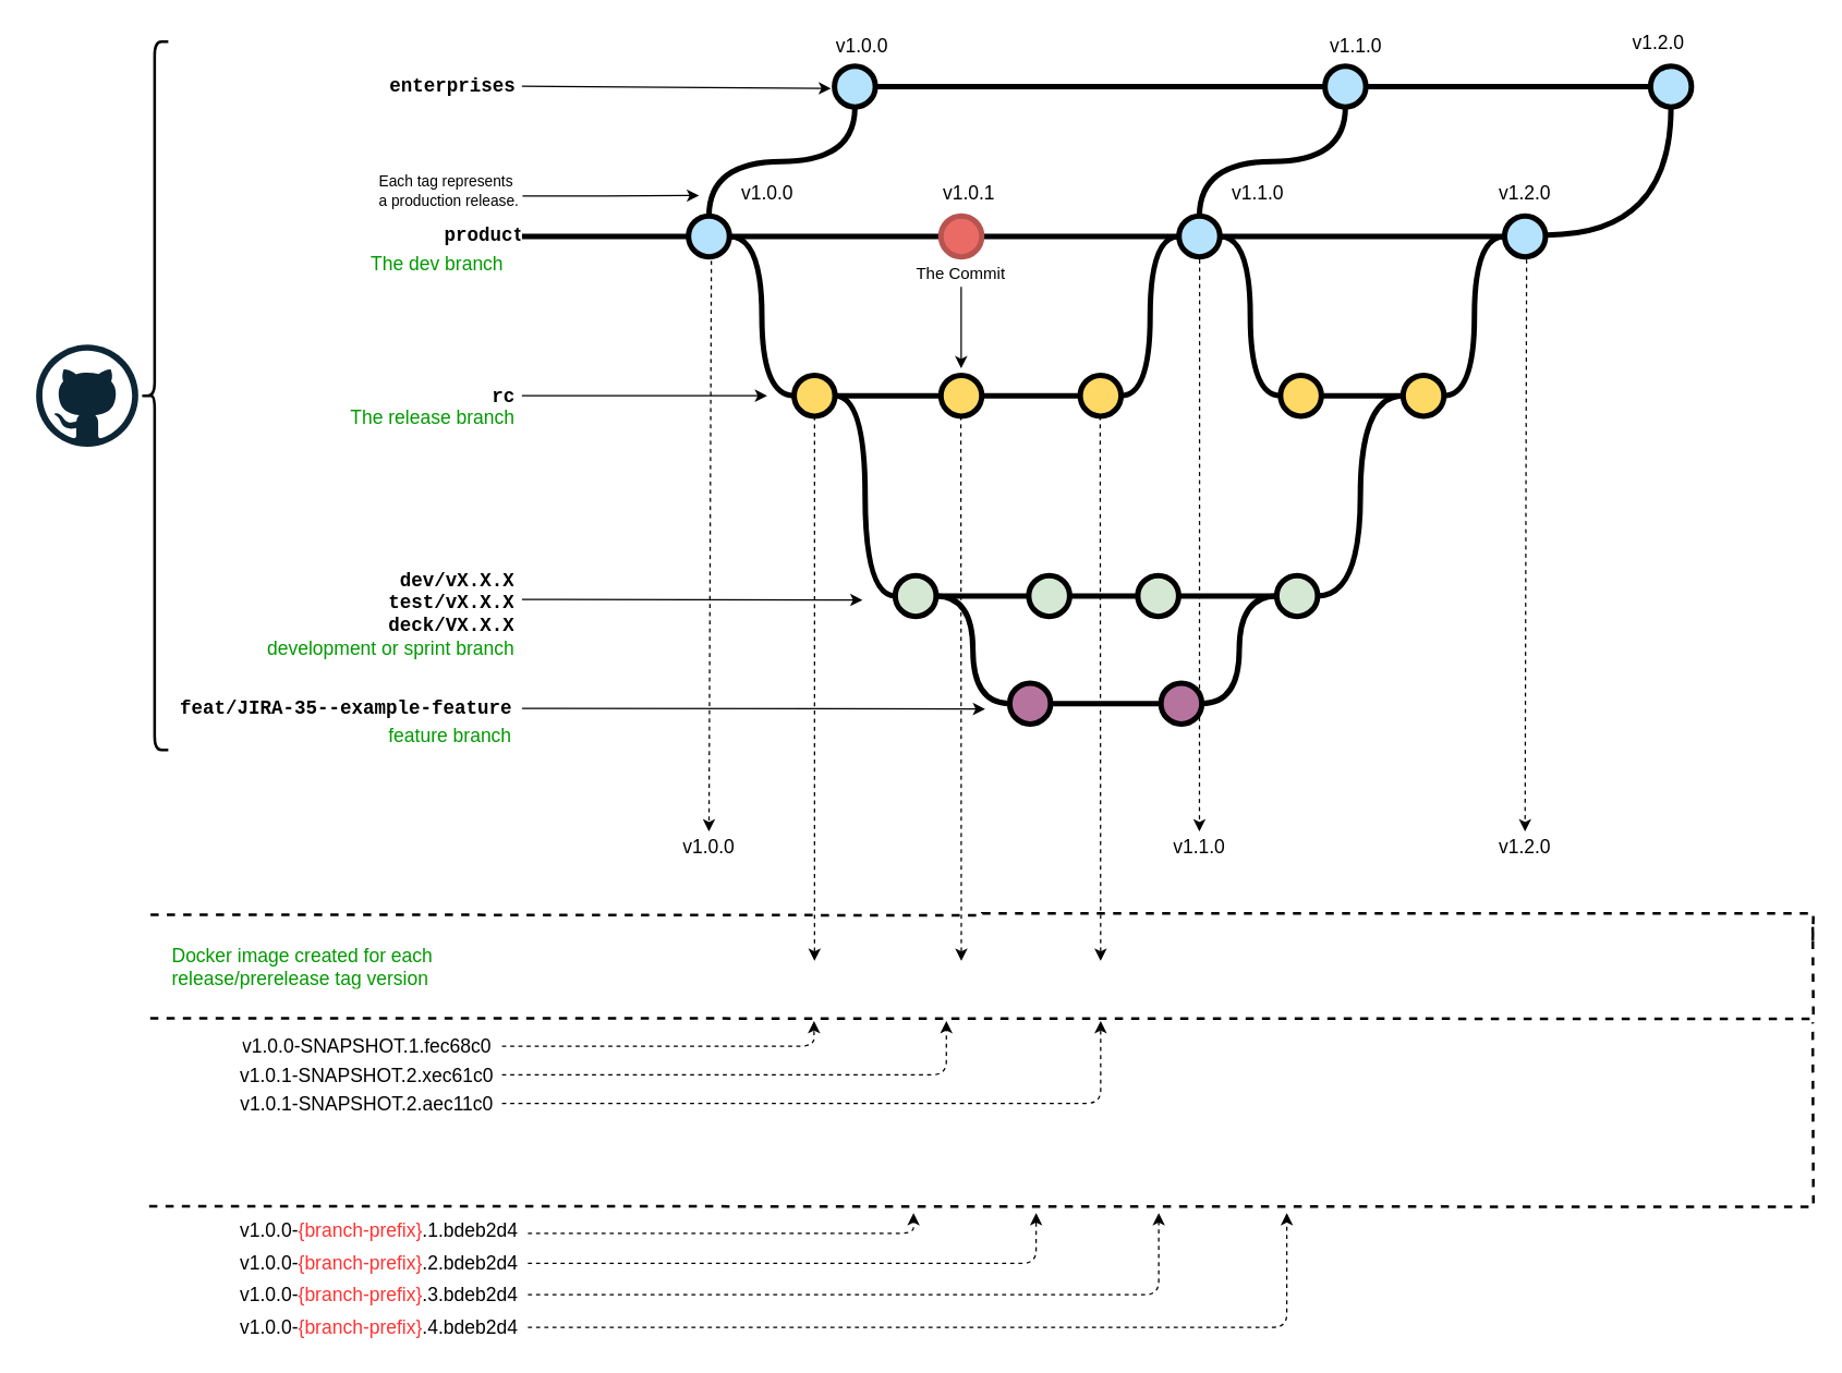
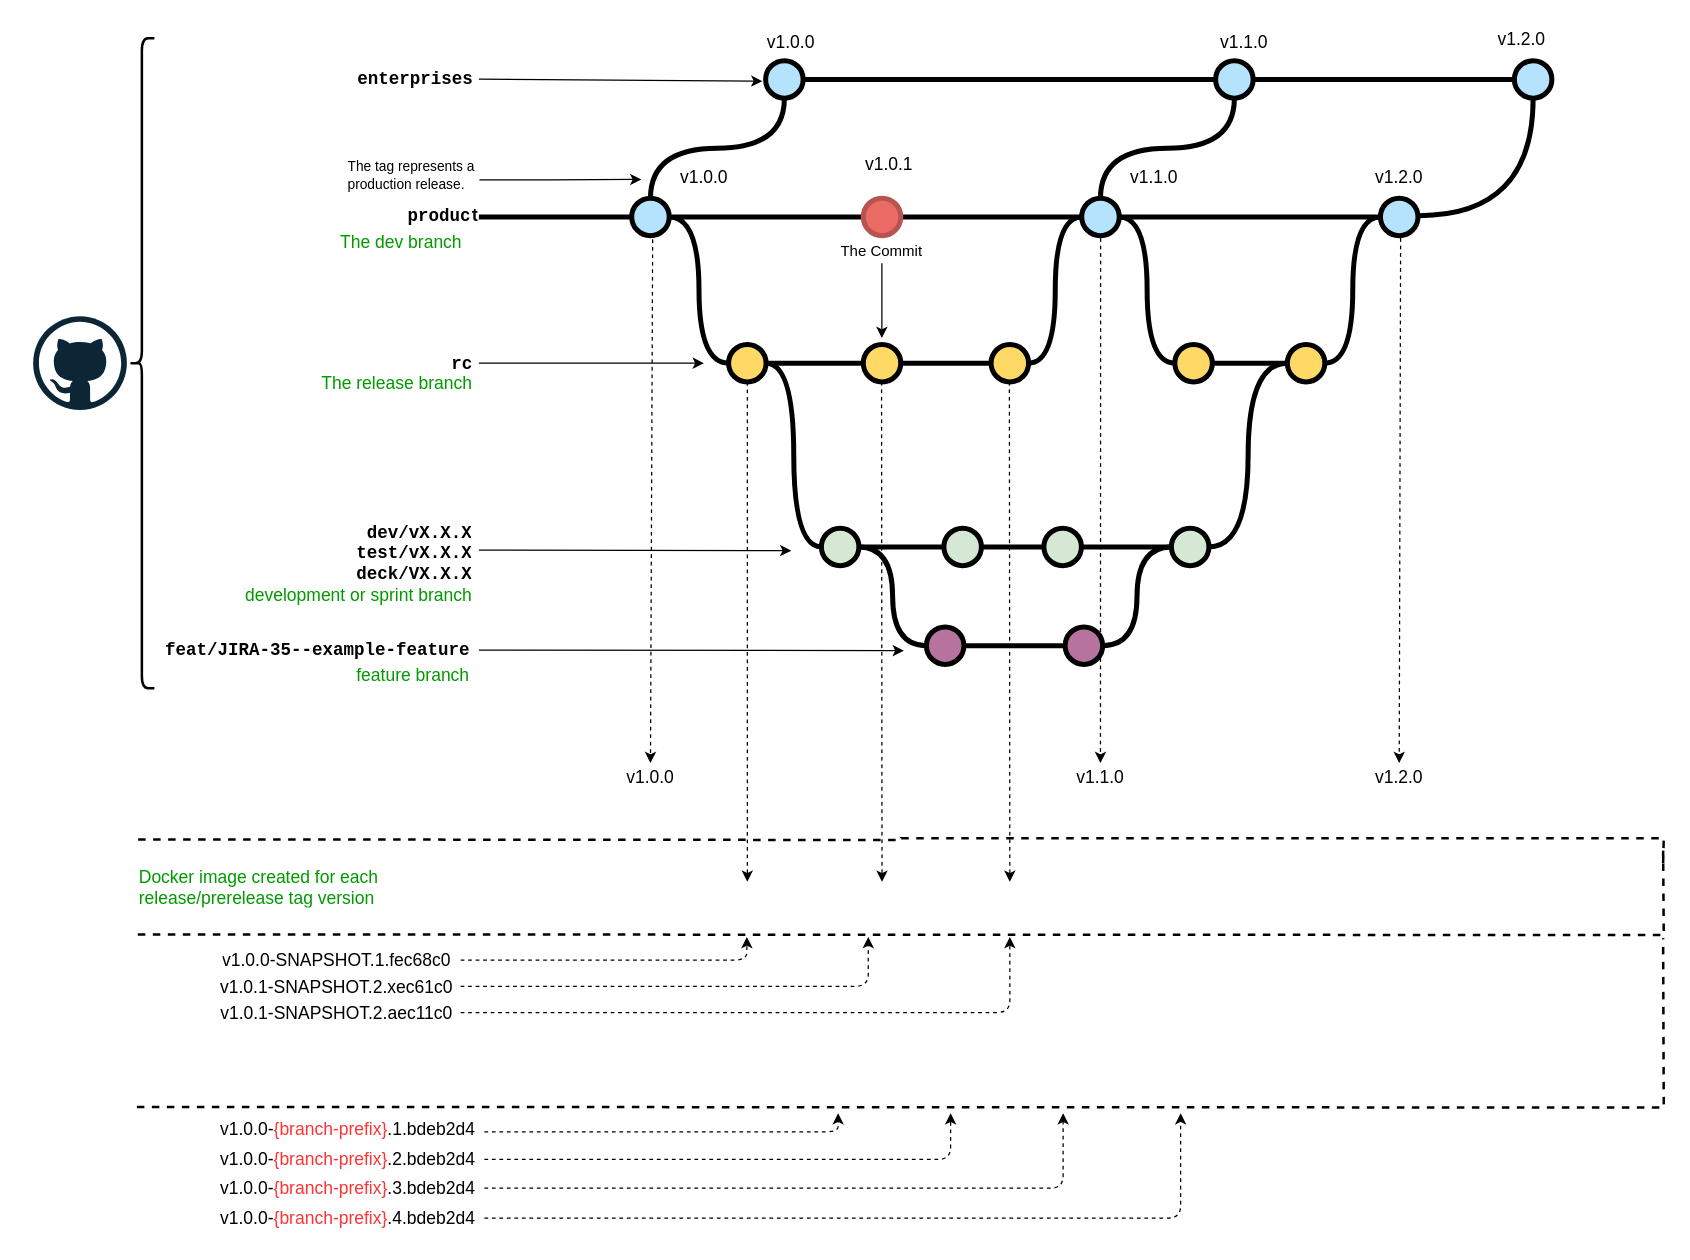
- <mxCell id="52" value="&lt;span style=&quot;text-align: center; font-size: 11px;&quot;&gt;Each tag represents a production release.&lt;/span&gt;" style="text;html=1;strokeColor=none;fillColor=none;align=left;verticalAlign=middle;whiteSpace=wrap;overflow=hidden;fontSize=11;fontStyle=0;fontColor=#000000;" vertex="1" parent="1"><mxGeometry x="275.62" y="121" width="107" height="38" as="geometry" /></mxCell>
+ <mxCell id="52" value="&lt;span style=&quot;text-align: center; font-size: 11px;&quot;&gt;The tag represents a production release.&lt;/span&gt;" style="text;html=1;strokeColor=none;fillColor=none;align=left;verticalAlign=middle;whiteSpace=wrap;overflow=hidden;fontSize=11;fontStyle=0;fontColor=#000000;" vertex="1" parent="1"><mxGeometry x="275.62" y="121" width="107" height="38" as="geometry" /></mxCell>
- <mxCell id="56" value="v1.0.1" style="text;html=1;strokeColor=none;fillColor=none;align=center;verticalAlign=middle;whiteSpace=wrap;overflow=hidden;fontSize=14;" vertex="1" parent="1"><mxGeometry x="665.12" y="130" width="91.5" height="20" as="geometry" /></mxCell>
+ <mxCell id="56" value="v1.0.1" style="text;html=1;strokeColor=none;fillColor=none;align=center;verticalAlign=middle;whiteSpace=wrap;overflow=hidden;fontSize=14;" vertex="1" parent="1"><mxGeometry x="665.12" y="120" width="91.5" height="20" as="geometry" /></mxCell>
- <mxCell id="71" value="Docker image created for each release/prerelease tag version" style="text;html=1;strokeColor=none;fillColor=none;align=left;verticalAlign=middle;whiteSpace=wrap;overflow=hidden;fontSize=14;fontStyle=0;fontColor=#009900;" vertex="1" parent="1"><mxGeometry x="124" y="689" width="197.38" height="40" as="geometry" /></mxCell>
+ <mxCell id="71" value="Docker image created for each release/prerelease tag version" style="text;html=1;strokeColor=none;fillColor=none;align=left;verticalAlign=middle;whiteSpace=wrap;overflow=hidden;fontSize=14;fontStyle=0;fontColor=#009900;" vertex="1" parent="1"><mxGeometry x="109" y="689" width="197.38" height="40" as="geometry" /></mxCell>
